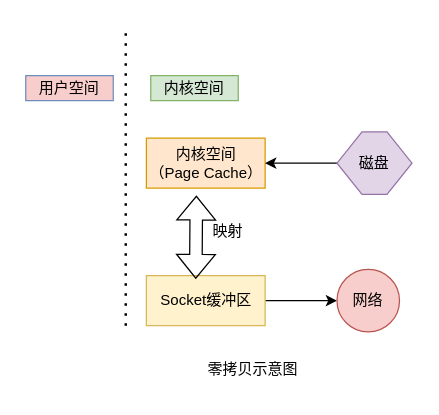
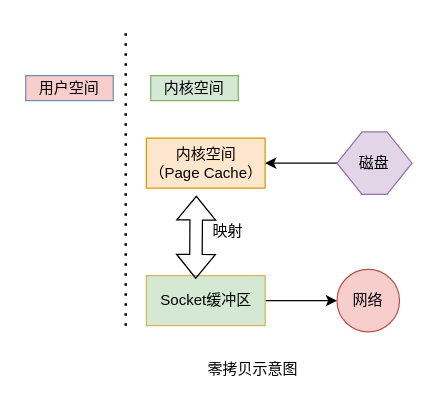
- <mxCell id="7" value="Socket缓冲区" style="rounded=0;whiteSpace=wrap;html=1;fillColor=#fff2cc;strokeColor=#d6b656;" vertex="1" parent="1"><mxGeometry x="116.5" y="220" width="95" height="40" as="geometry" /></mxCell>
+ <mxCell id="7" value="Socket缓冲区" style="rounded=0;whiteSpace=wrap;html=1;fillColor=#d5e8d4;strokeColor=#d6b656;" vertex="1" parent="1"><mxGeometry x="116.5" y="220" width="95" height="40" as="geometry" /></mxCell>
